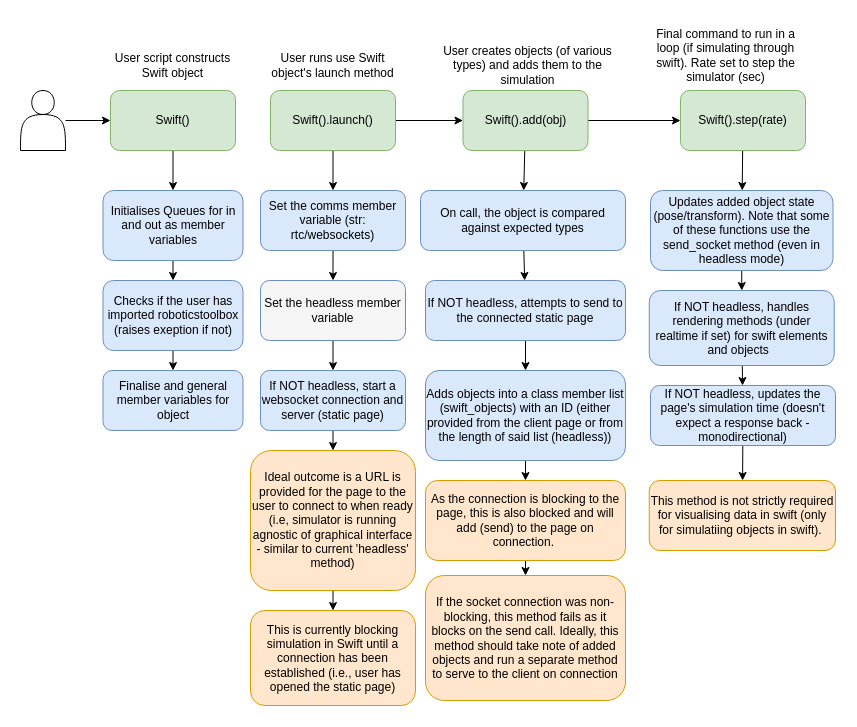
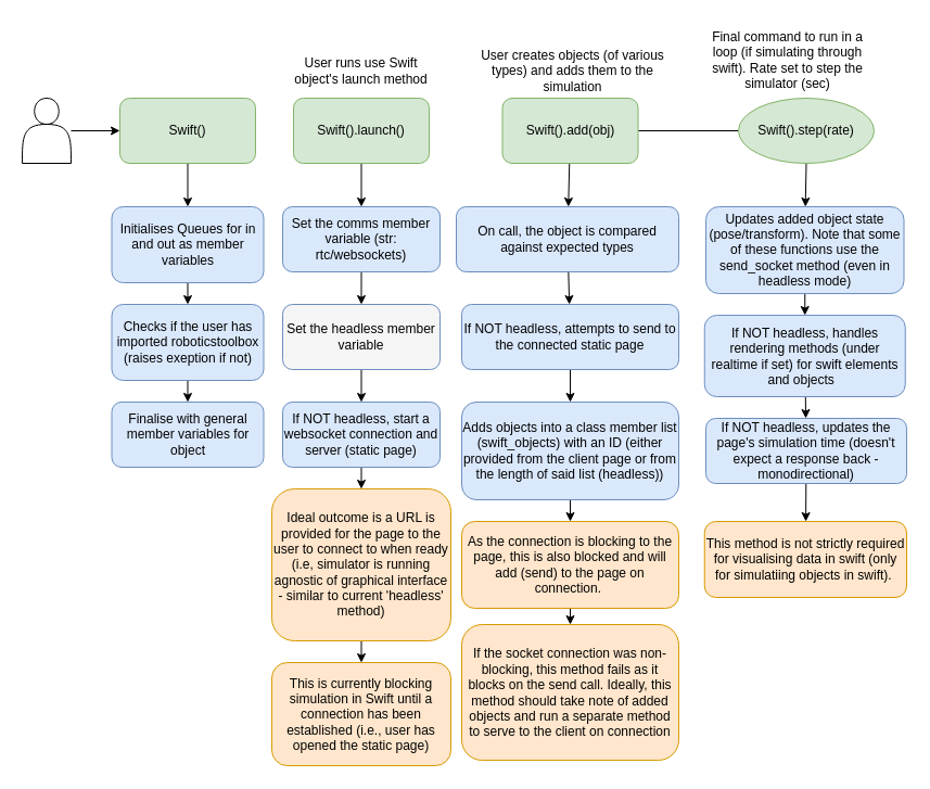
- <mxCell id="6" value="User script constructs Swift object" style="text;html=1;strokeColor=none;fillColor=none;align=center;verticalAlign=middle;whiteSpace=wrap;rounded=0;" vertex="1" parent="1"><mxGeometry x="110" y="50" width="125" height="30" as="geometry" /></mxCell>
- <mxCell id="8" value="" style="edgeStyle=none;html=1;" edge="1" parent="1" source="9" target="27"><mxGeometry relative="1" as="geometry" /></mxCell>
- <mxCell id="26" value="" style="edgeStyle=none;html=1;" edge="1" parent="1" source="27" target="39"><mxGeometry relative="1" as="geometry" /></mxCell>
+ <mxCell id="26" value="" style="edgeStyle=none;html=1;endArrow=none;" edge="1" parent="1" source="27" target="39"><mxGeometry relative="1" as="geometry" /></mxCell>
- <mxCell id="39" value="Swift().step(rate)" style="whiteSpace=wrap;html=1;fillColor=#d5e8d4;strokeColor=#82b366;rounded=1;" vertex="1" parent="1"><mxGeometry x="680" y="90" width="125" height="60" as="geometry" /></mxCell>
+ <mxCell id="39" value="Swift().step(rate)" style="ellipse;whiteSpace=wrap;html=1;fillColor=#d5e8d4;strokeColor=#82b366;" vertex="1" parent="1"><mxGeometry x="680" y="90" width="125" height="60" as="geometry" /></mxCell>
- <mxCell id="15" value="Finalise and general member variables for object" style="whiteSpace=wrap;html=1;fillColor=#dae8fc;strokeColor=#6c8ebf;rounded=1;" vertex="1" parent="1"><mxGeometry x="102.5" y="370" width="140" height="60" as="geometry" /></mxCell>
+ <mxCell id="15" value="Finalise with general member variables for object" style="whiteSpace=wrap;html=1;fillColor=#dae8fc;strokeColor=#6c8ebf;rounded=1;" vertex="1" parent="1"><mxGeometry x="102.5" y="370" width="140" height="60" as="geometry" /></mxCell>
